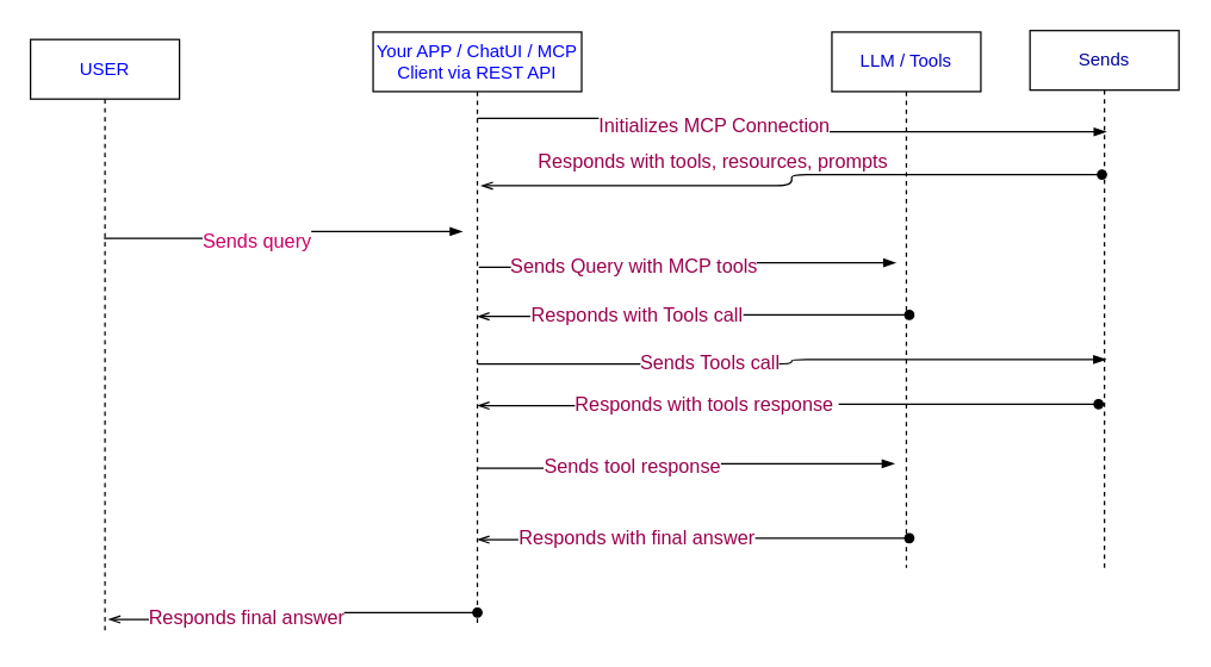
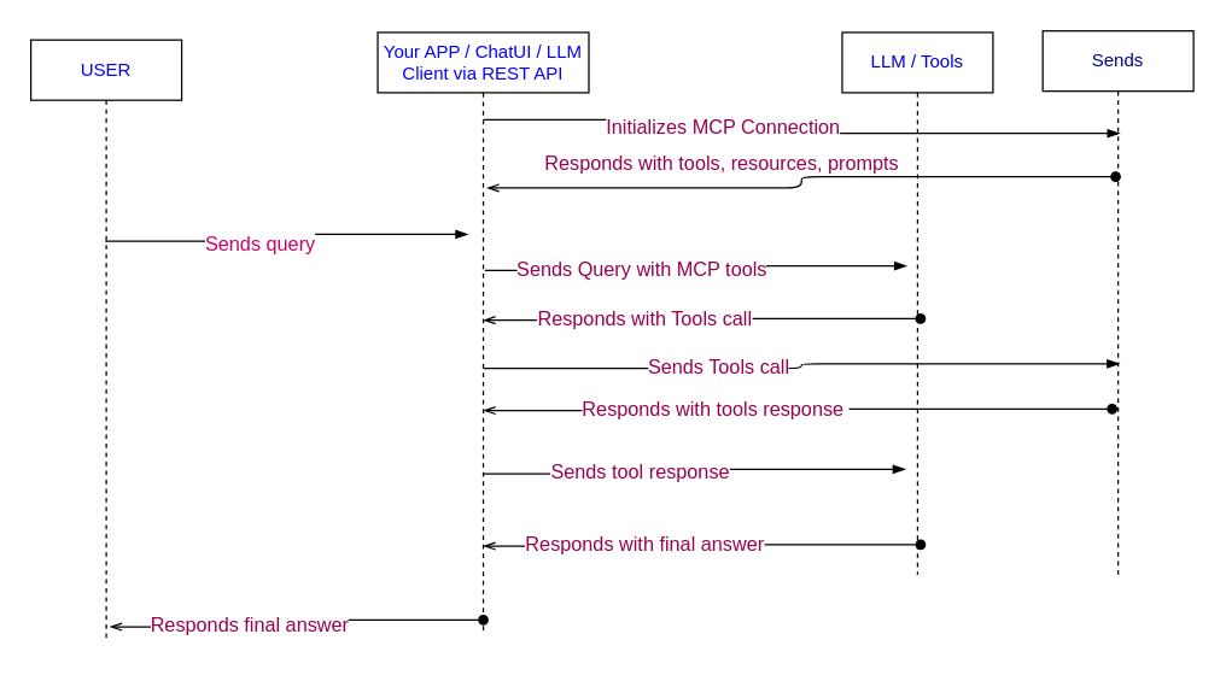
- <mxCell id="3" value="&lt;font style=&quot;color: rgb(0, 0, 255);&quot;&gt;Your APP / ChatUI / MCP Client via REST API&lt;/font&gt;" style="shape=umlLifeline;perimeter=lifelinePerimeter;whiteSpace=wrap;html=1;container=1;dropTarget=0;collapsible=0;recursiveResize=0;outlineConnect=0;portConstraint=eastwest;newEdgeStyle={&quot;edgeStyle&quot;:&quot;elbowEdgeStyle&quot;,&quot;elbow&quot;:&quot;vertical&quot;,&quot;curved&quot;:0,&quot;rounded&quot;:0};" vertex="1" parent="1"><mxGeometry x="250" y="21" width="140" height="400" as="geometry" /></mxCell>
+ <mxCell id="3" value="&lt;font style=&quot;color: rgb(0, 0, 255);&quot;&gt;Your APP / ChatUI / LLM Client via REST API&lt;/font&gt;" style="shape=umlLifeline;perimeter=lifelinePerimeter;whiteSpace=wrap;html=1;container=1;dropTarget=0;collapsible=0;recursiveResize=0;outlineConnect=0;portConstraint=eastwest;newEdgeStyle={&quot;edgeStyle&quot;:&quot;elbowEdgeStyle&quot;,&quot;elbow&quot;:&quot;vertical&quot;,&quot;curved&quot;:0,&quot;rounded&quot;:0};" vertex="1" parent="1"><mxGeometry x="250" y="21" width="140" height="400" as="geometry" /></mxCell>
